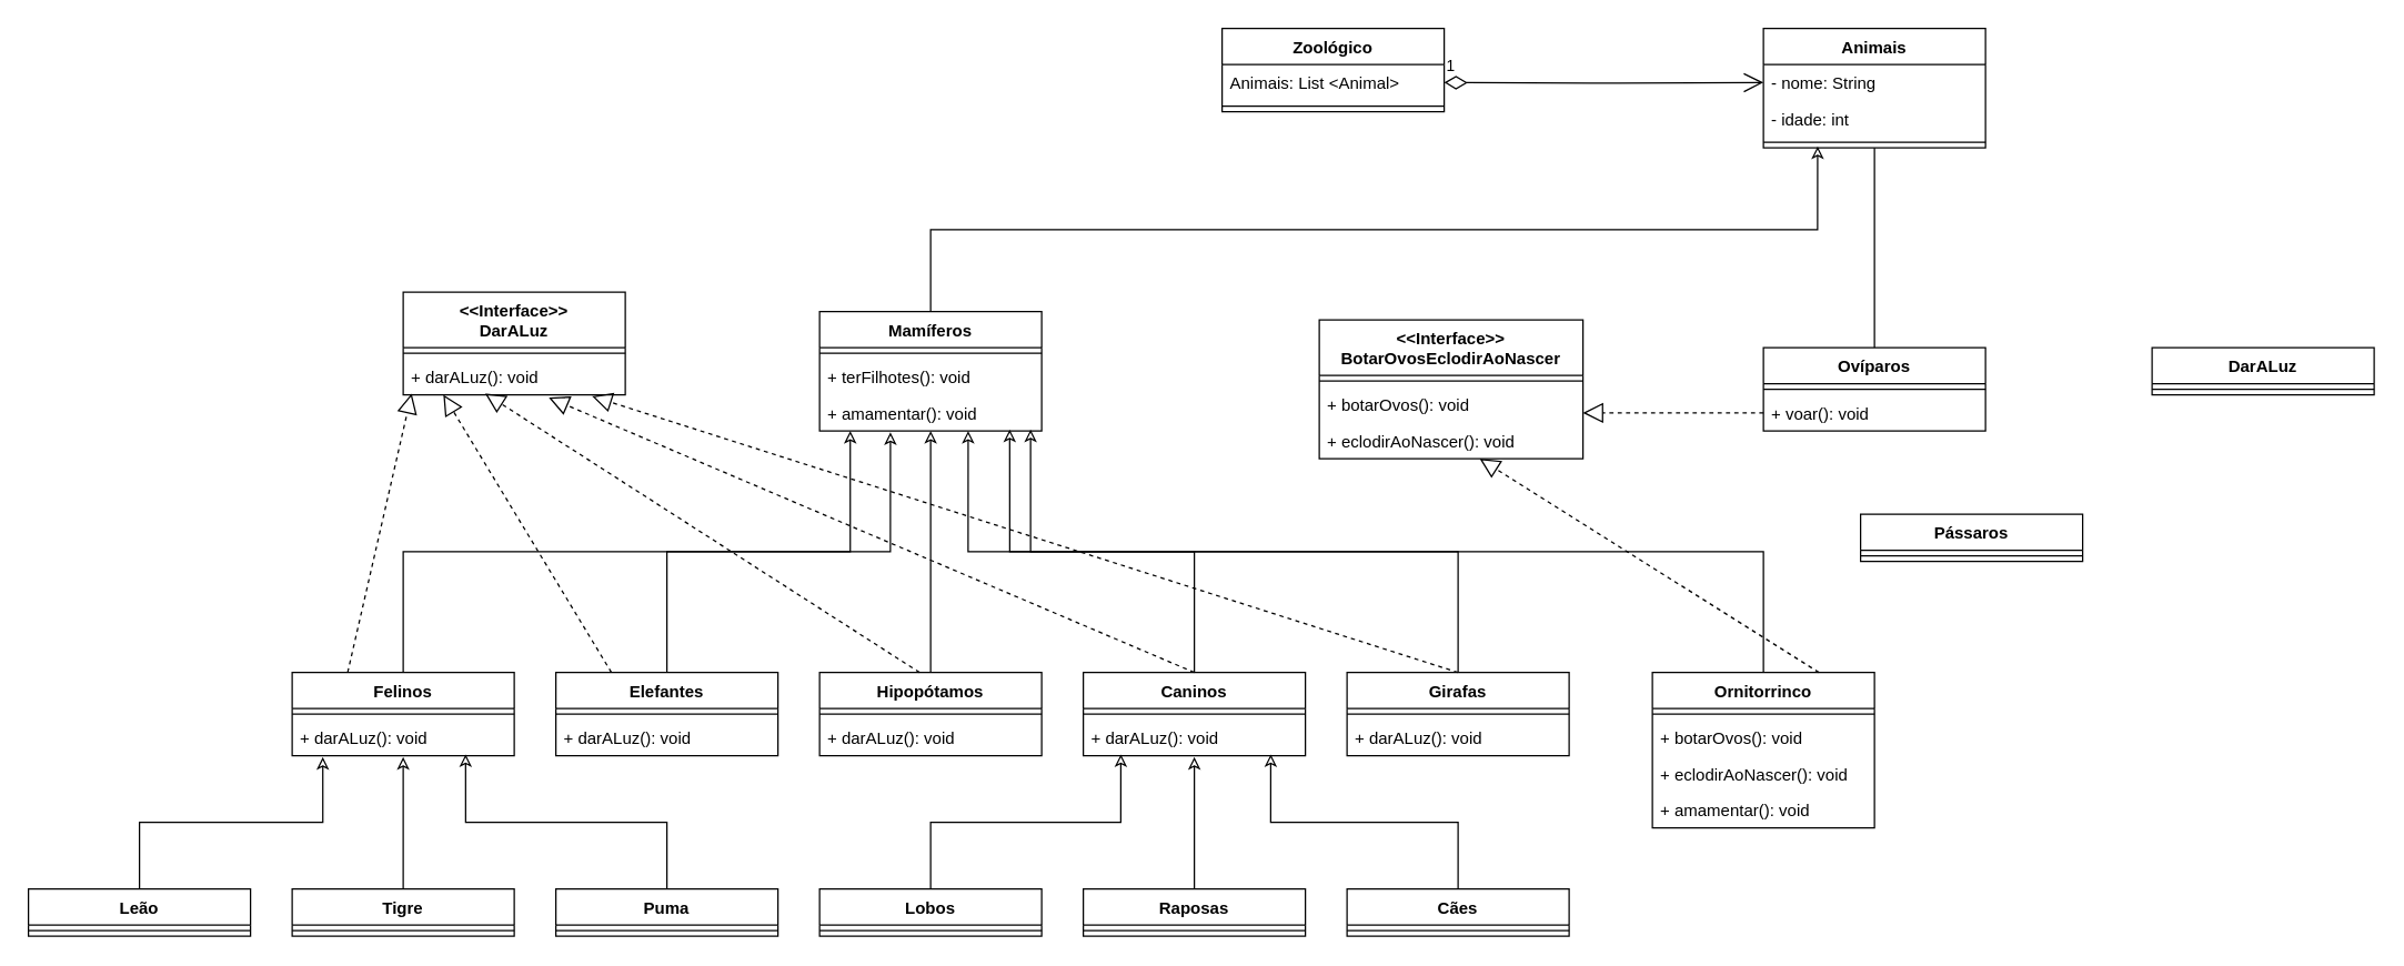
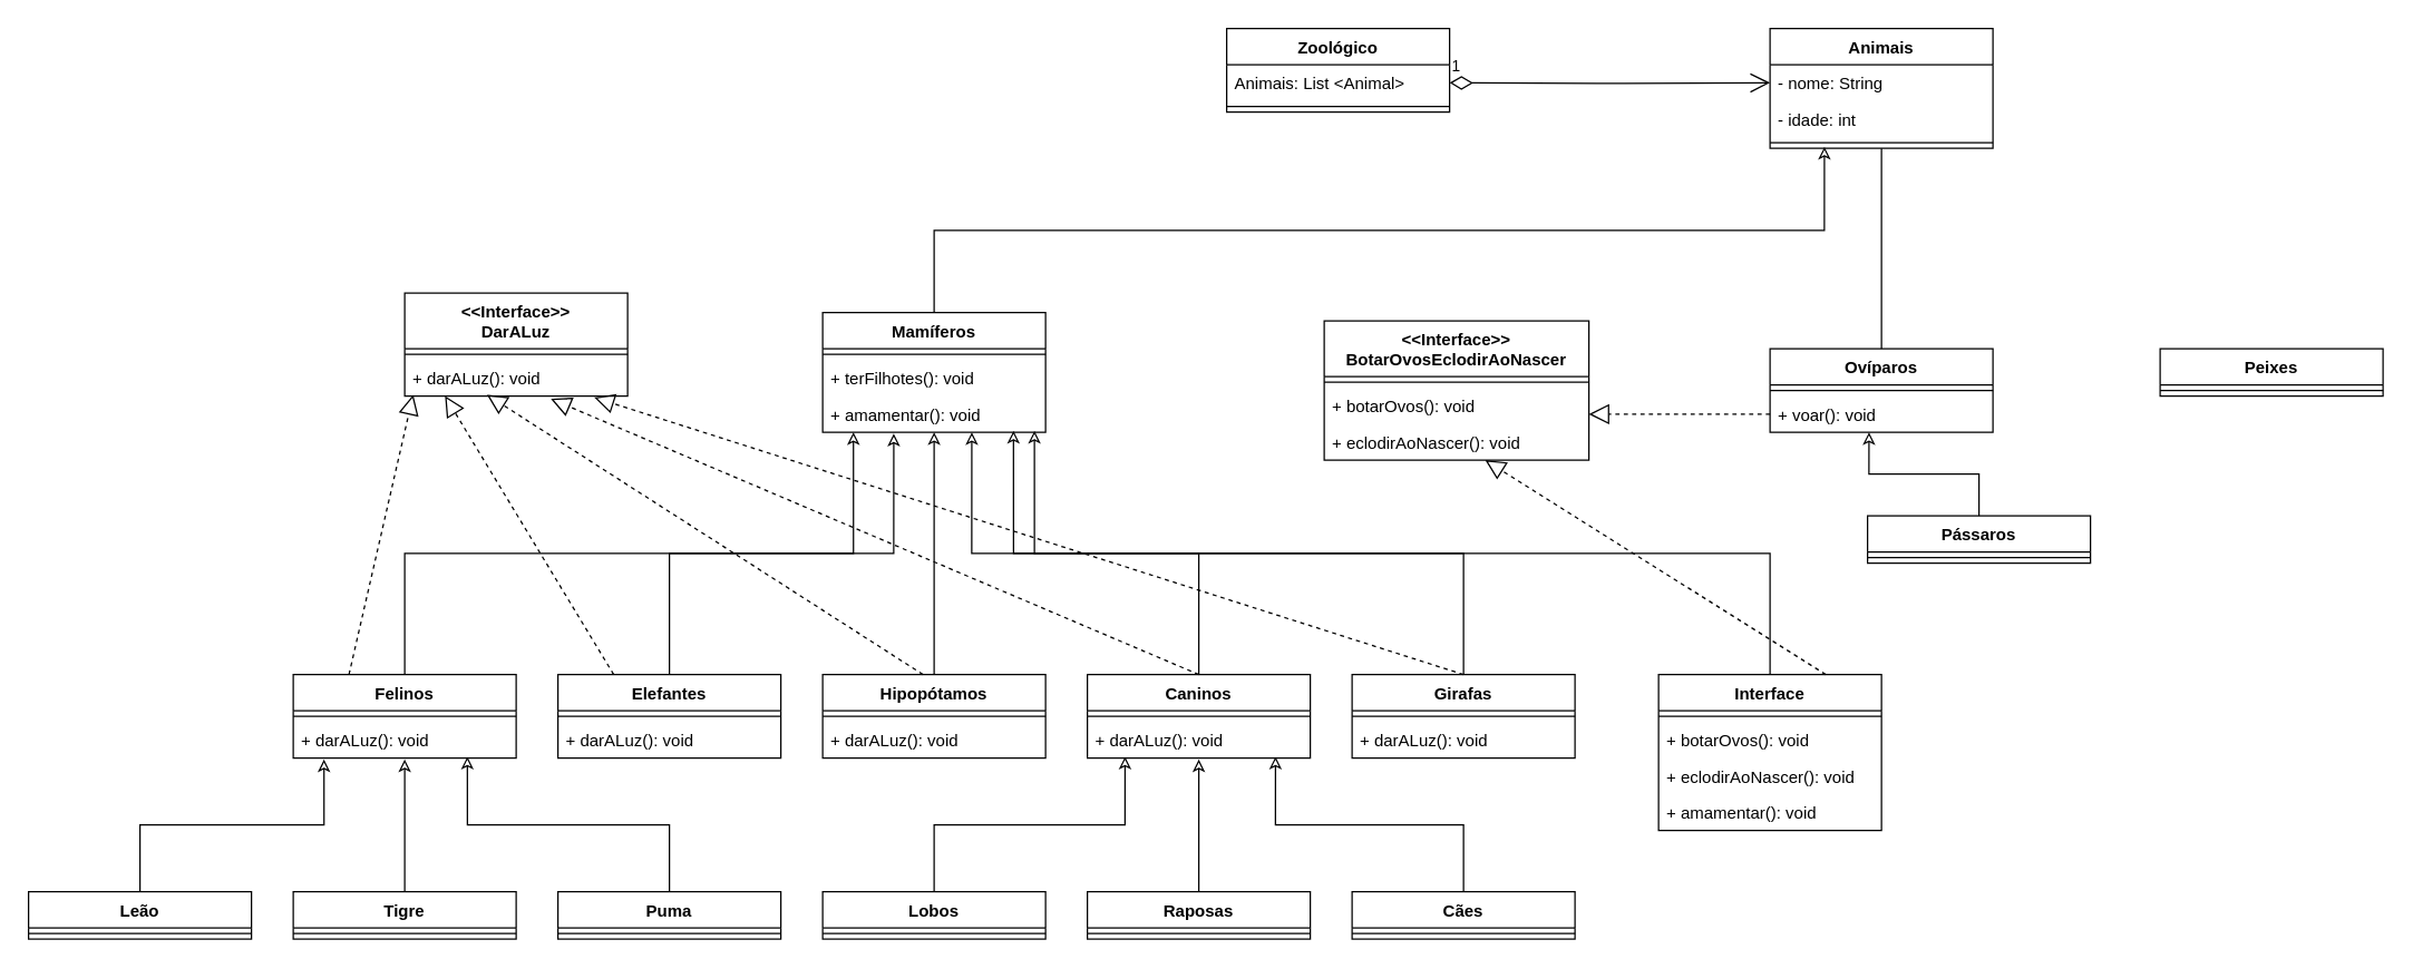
- <mxCell id="15" value="DarALuz" style="swimlane;fontStyle=1;align=center;verticalAlign=top;childLayout=stackLayout;horizontal=1;startSize=26;horizontalStack=0;resizeParent=1;resizeParentMax=0;resizeLast=0;collapsible=1;marginBottom=0;" parent="1" vertex="1"><mxGeometry x="1550" y="250" width="160" height="34" as="geometry" /></mxCell>
+ <mxCell id="15" value="Peixes" style="swimlane;fontStyle=1;align=center;verticalAlign=top;childLayout=stackLayout;horizontal=1;startSize=26;horizontalStack=0;resizeParent=1;resizeParentMax=0;resizeLast=0;collapsible=1;marginBottom=0;" parent="1" vertex="1"><mxGeometry x="1550" y="250" width="160" height="34" as="geometry" /></mxCell>
+ <mxCell id="55" style="edgeStyle=orthogonalEdgeStyle;rounded=0;orthogonalLoop=1;jettySize=auto;html=1;endArrow=classic;endFill=0;entryX=0.444;entryY=1;entryDx=0;entryDy=0;entryPerimeter=0;" parent="1" source="56" target="14" edge="1"><mxGeometry relative="1" as="geometry"><mxPoint x="1340" y="350" as="targetPoint" /></mxGeometry></mxCell>
- <mxCell id="59" value="Ornitorrinco" style="swimlane;fontStyle=1;align=center;verticalAlign=top;childLayout=stackLayout;horizontal=1;startSize=26;horizontalStack=0;resizeParent=1;resizeParentMax=0;resizeLast=0;collapsible=1;marginBottom=0;" parent="1" vertex="1"><mxGeometry x="1190" y="484" width="160" height="112" as="geometry" /></mxCell>
+ <mxCell id="59" value="Interface" style="swimlane;fontStyle=1;align=center;verticalAlign=top;childLayout=stackLayout;horizontal=1;startSize=26;horizontalStack=0;resizeParent=1;resizeParentMax=0;resizeLast=0;collapsible=1;marginBottom=0;" parent="1" vertex="1"><mxGeometry x="1190" y="484" width="160" height="112" as="geometry" /></mxCell>
